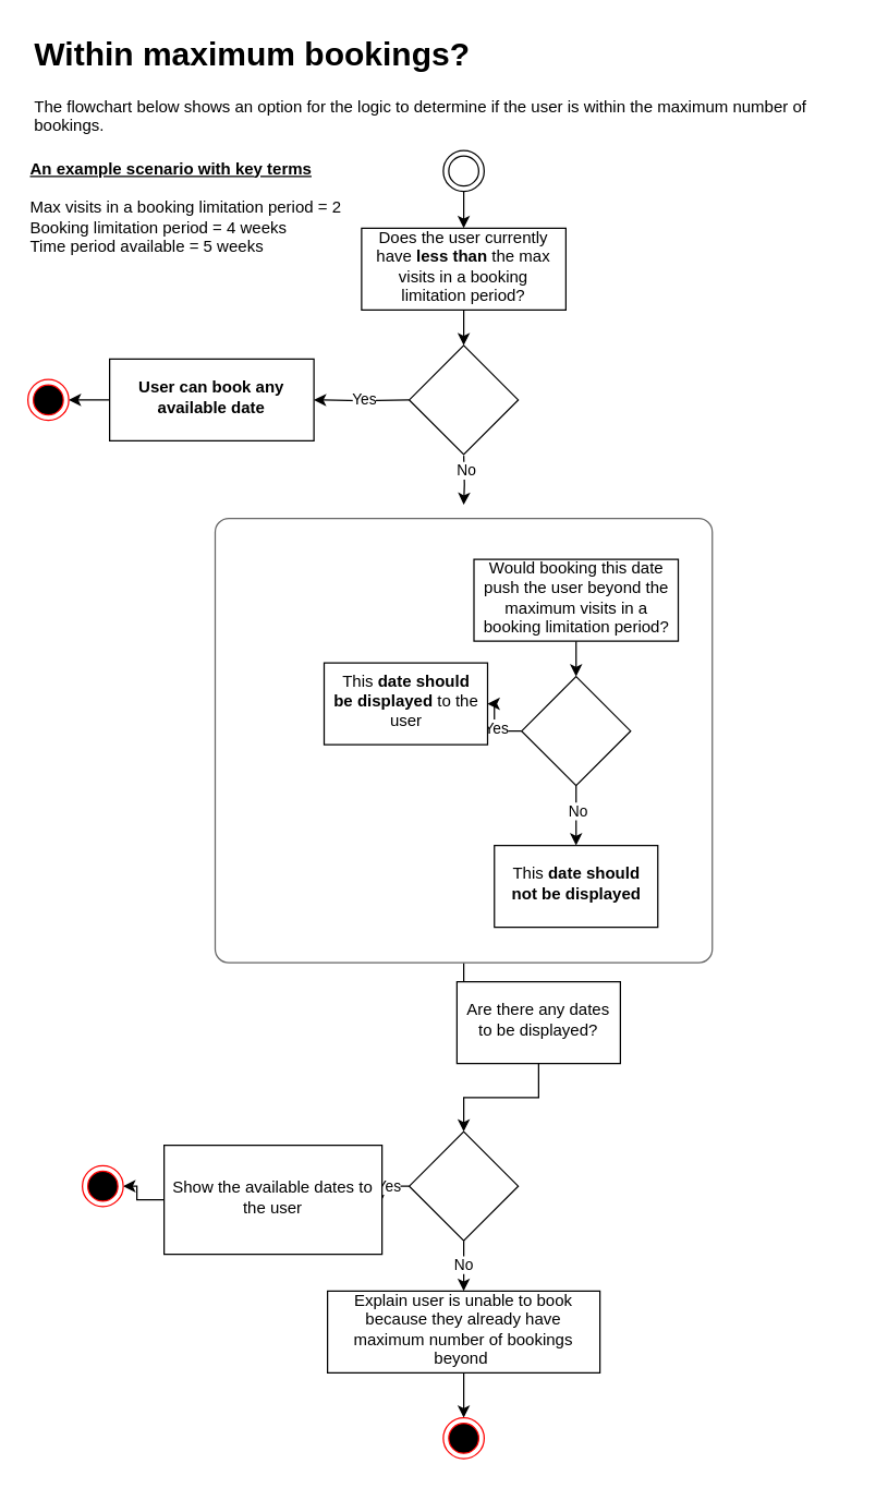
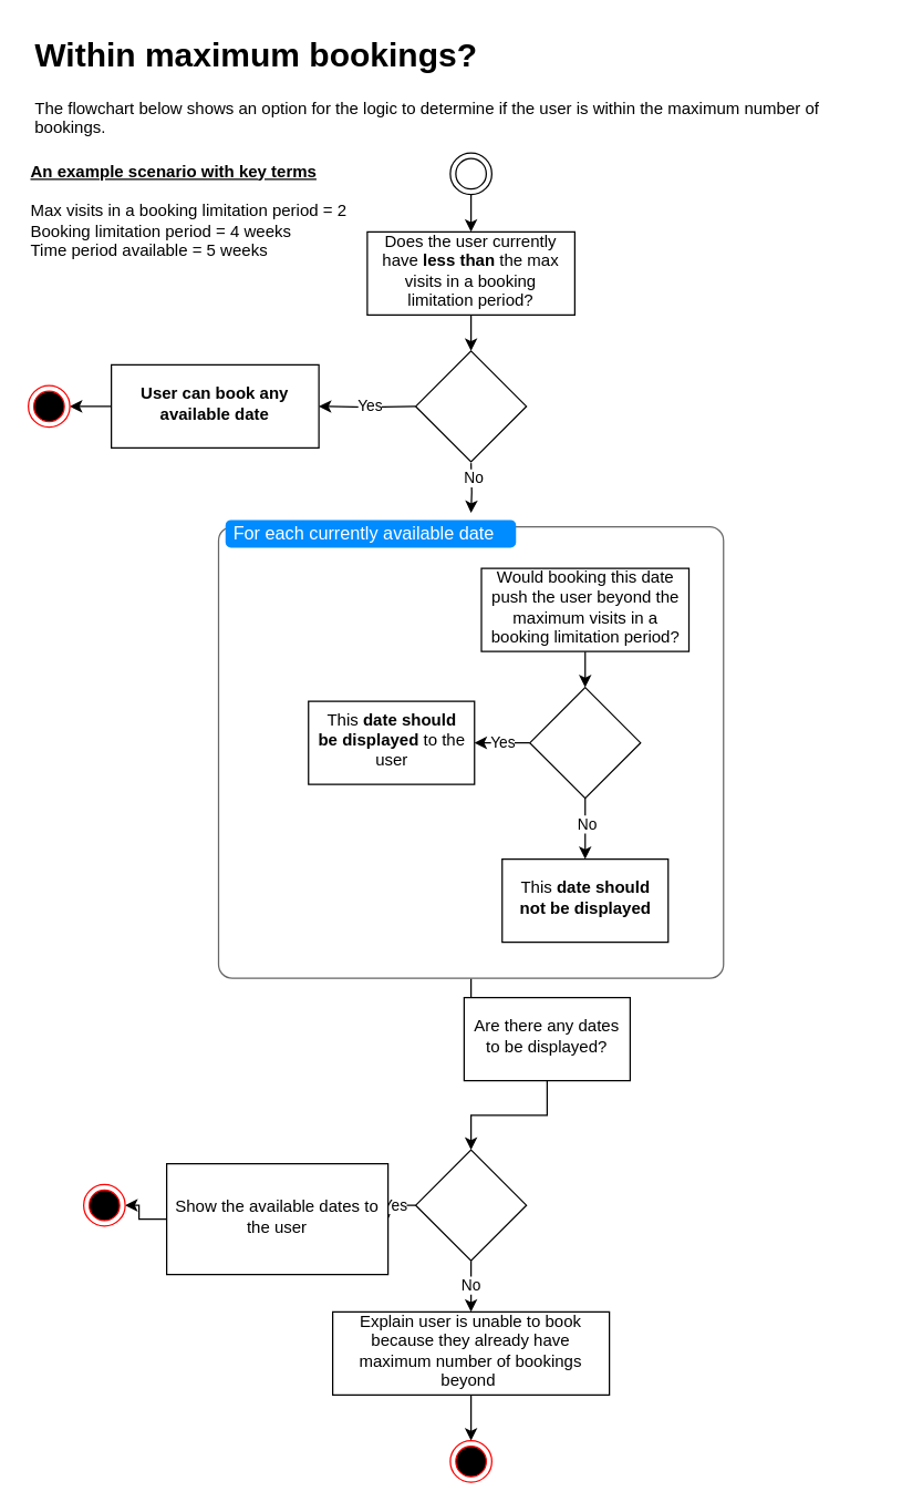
+ <mxCell id="4" value="For each currently available date" style="shape=rect;strokeColor=none;fillColor=#008cff;strokeWidth=1;dashed=0;rounded=1;arcSize=20;fontColor=#ffffff;fontSize=13;spacing=2;spacingTop=-2;align=left;autosize=1;spacingLeft=4;resizeWidth=0;resizeHeight=0;perimeter=none;" parent="3" vertex="1"><mxGeometry x="5" y="5" width="210" height="20" as="geometry" /></mxCell>
- <mxCell id="10" value="This &lt;b&gt;date should be displayed &lt;/b&gt;to the user" style="whiteSpace=wrap;html=1;shadow=0;strokeWidth=1;spacing=6;spacingTop=-4;" parent="3" vertex="1"><mxGeometry x="80" y="116" width="120" height="60" as="geometry" /></mxCell>
+ <mxCell id="10" value="This &lt;b&gt;date should be displayed &lt;/b&gt;to the user" style="whiteSpace=wrap;html=1;shadow=0;strokeWidth=1;spacing=6;spacingTop=-4;" parent="3" vertex="1"><mxGeometry x="65" y="136" width="120" height="60" as="geometry" /></mxCell>
